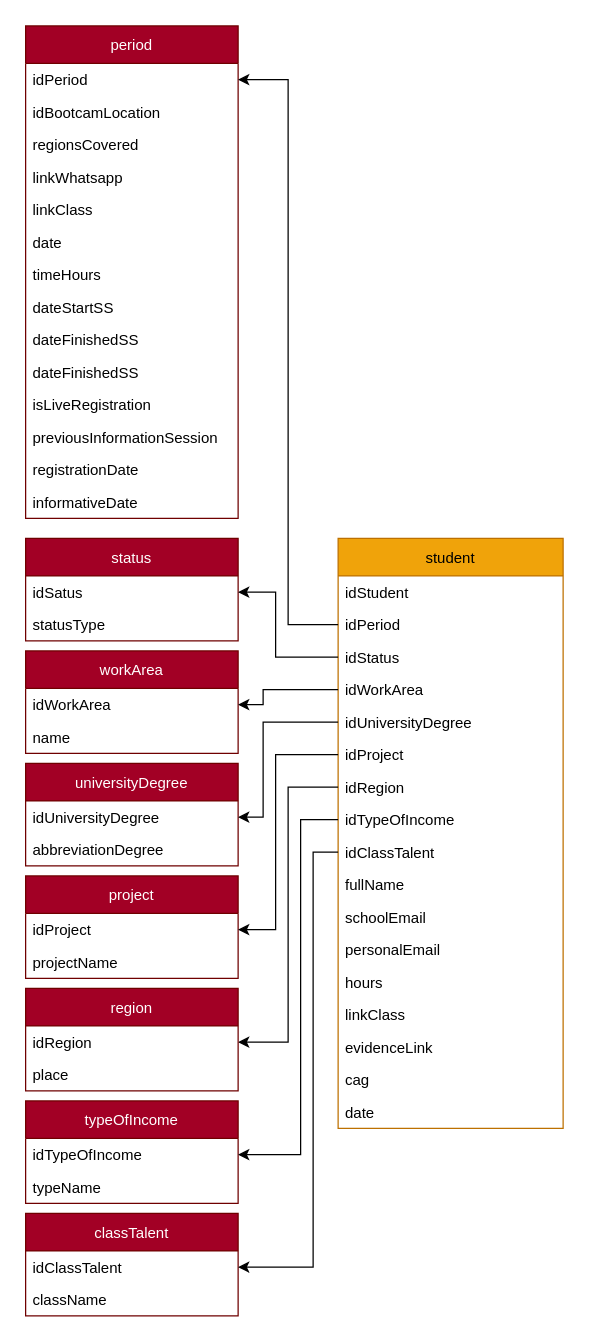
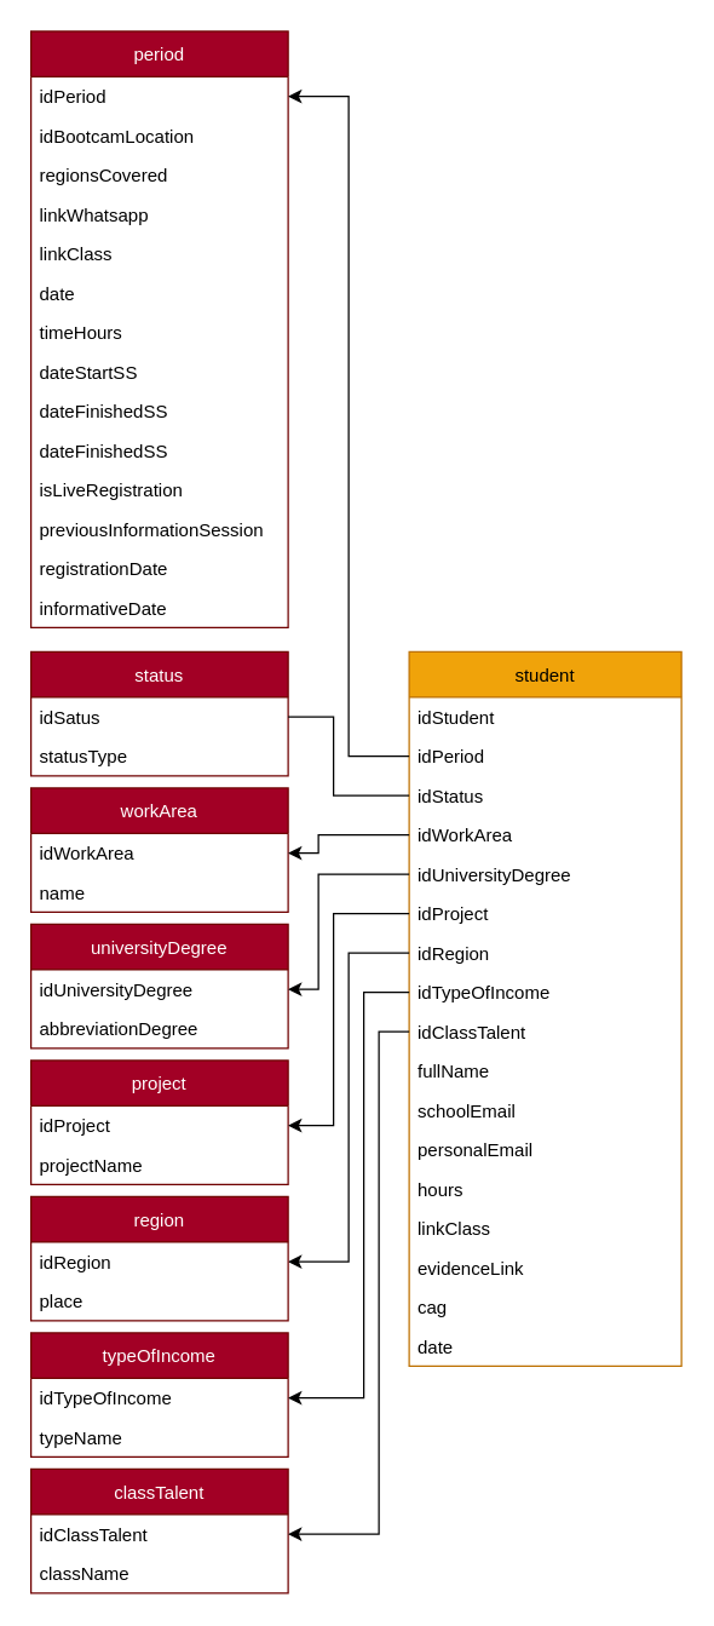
- <mxCell id="42" style="edgeStyle=orthogonalEdgeStyle;rounded=0;orthogonalLoop=1;jettySize=auto;html=1;entryX=1;entryY=0.5;entryDx=0;entryDy=0;exitX=0;exitY=0.5;exitDx=0;exitDy=0;" edge="1" parent="1" source="5" target="37"><mxGeometry relative="1" as="geometry"><mxPoint x="280" y="509" as="sourcePoint" /><mxPoint x="200" y="73" as="targetPoint" /><Array as="points"><mxPoint x="220" y="525" /><mxPoint x="220" y="473" /></Array></mxGeometry></mxCell>
+ <mxCell id="42" style="edgeStyle=orthogonalEdgeStyle;rounded=0;orthogonalLoop=1;jettySize=auto;html=1;entryX=1;entryY=0.5;entryDx=0;entryDy=0;exitX=0;exitY=0.5;exitDx=0;exitDy=0;endArrow=none;" edge="1" parent="1" source="5" target="37"><mxGeometry relative="1" as="geometry"><mxPoint x="280" y="509" as="sourcePoint" /><mxPoint x="200" y="73" as="targetPoint" /><Array as="points"><mxPoint x="220" y="525" /><mxPoint x="220" y="473" /></Array></mxGeometry></mxCell>
